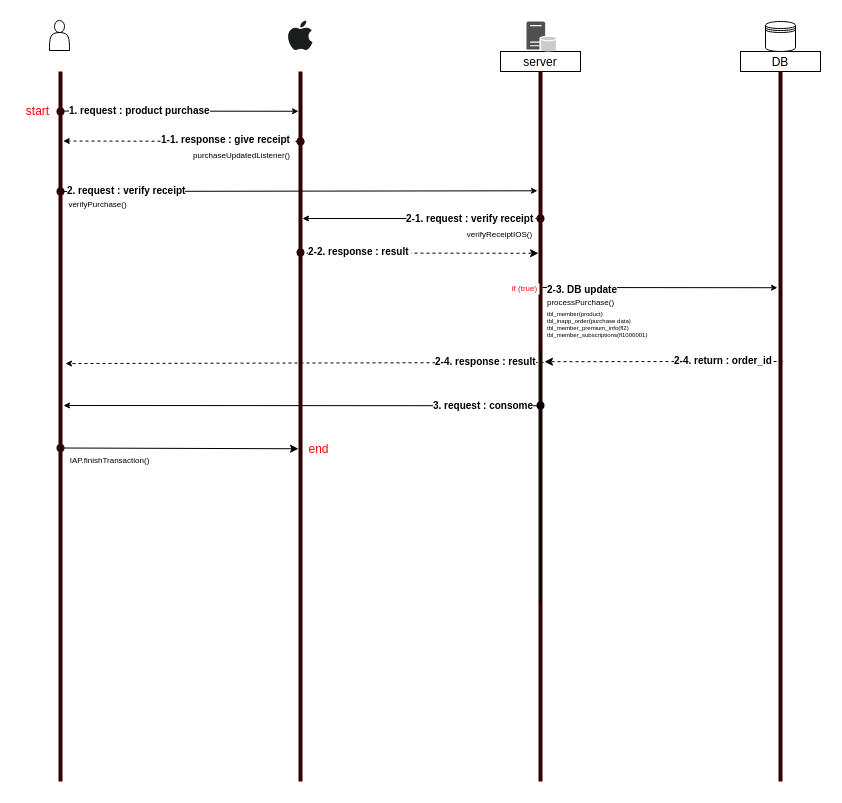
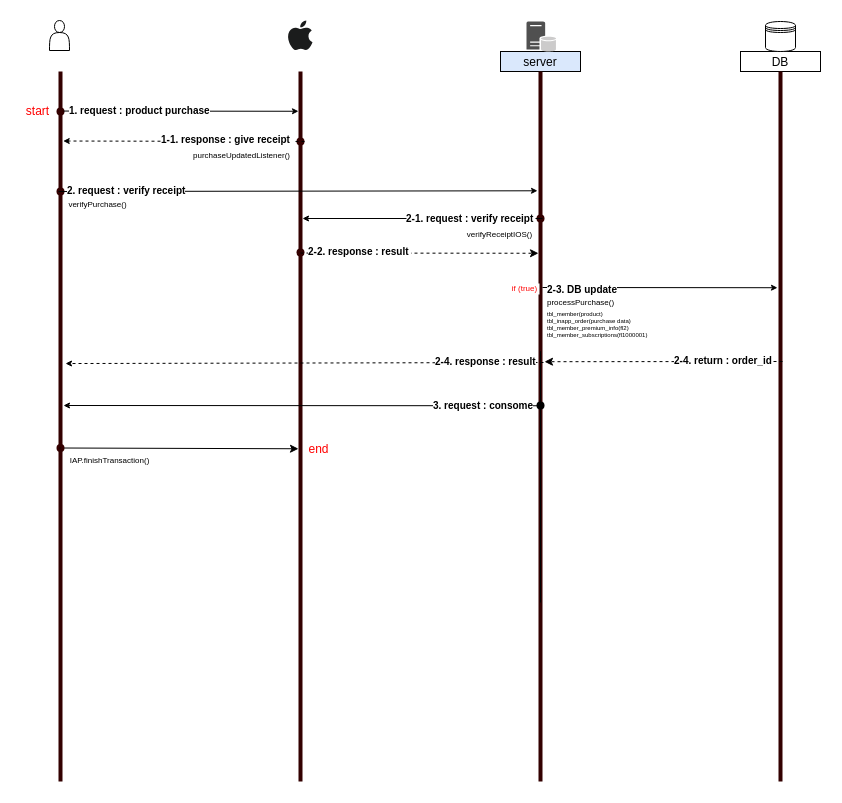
- <mxCell id="2" value="server" style="rounded=0;" vertex="1" parent="1"><mxGeometry x="500" y="51" width="80" height="20" as="geometry" /></mxCell>
+ <mxCell id="2" value="server" style="rounded=0;fillColor=#dae8fc;" vertex="1" parent="1"><mxGeometry x="500" y="51" width="80" height="20" as="geometry" /></mxCell>
